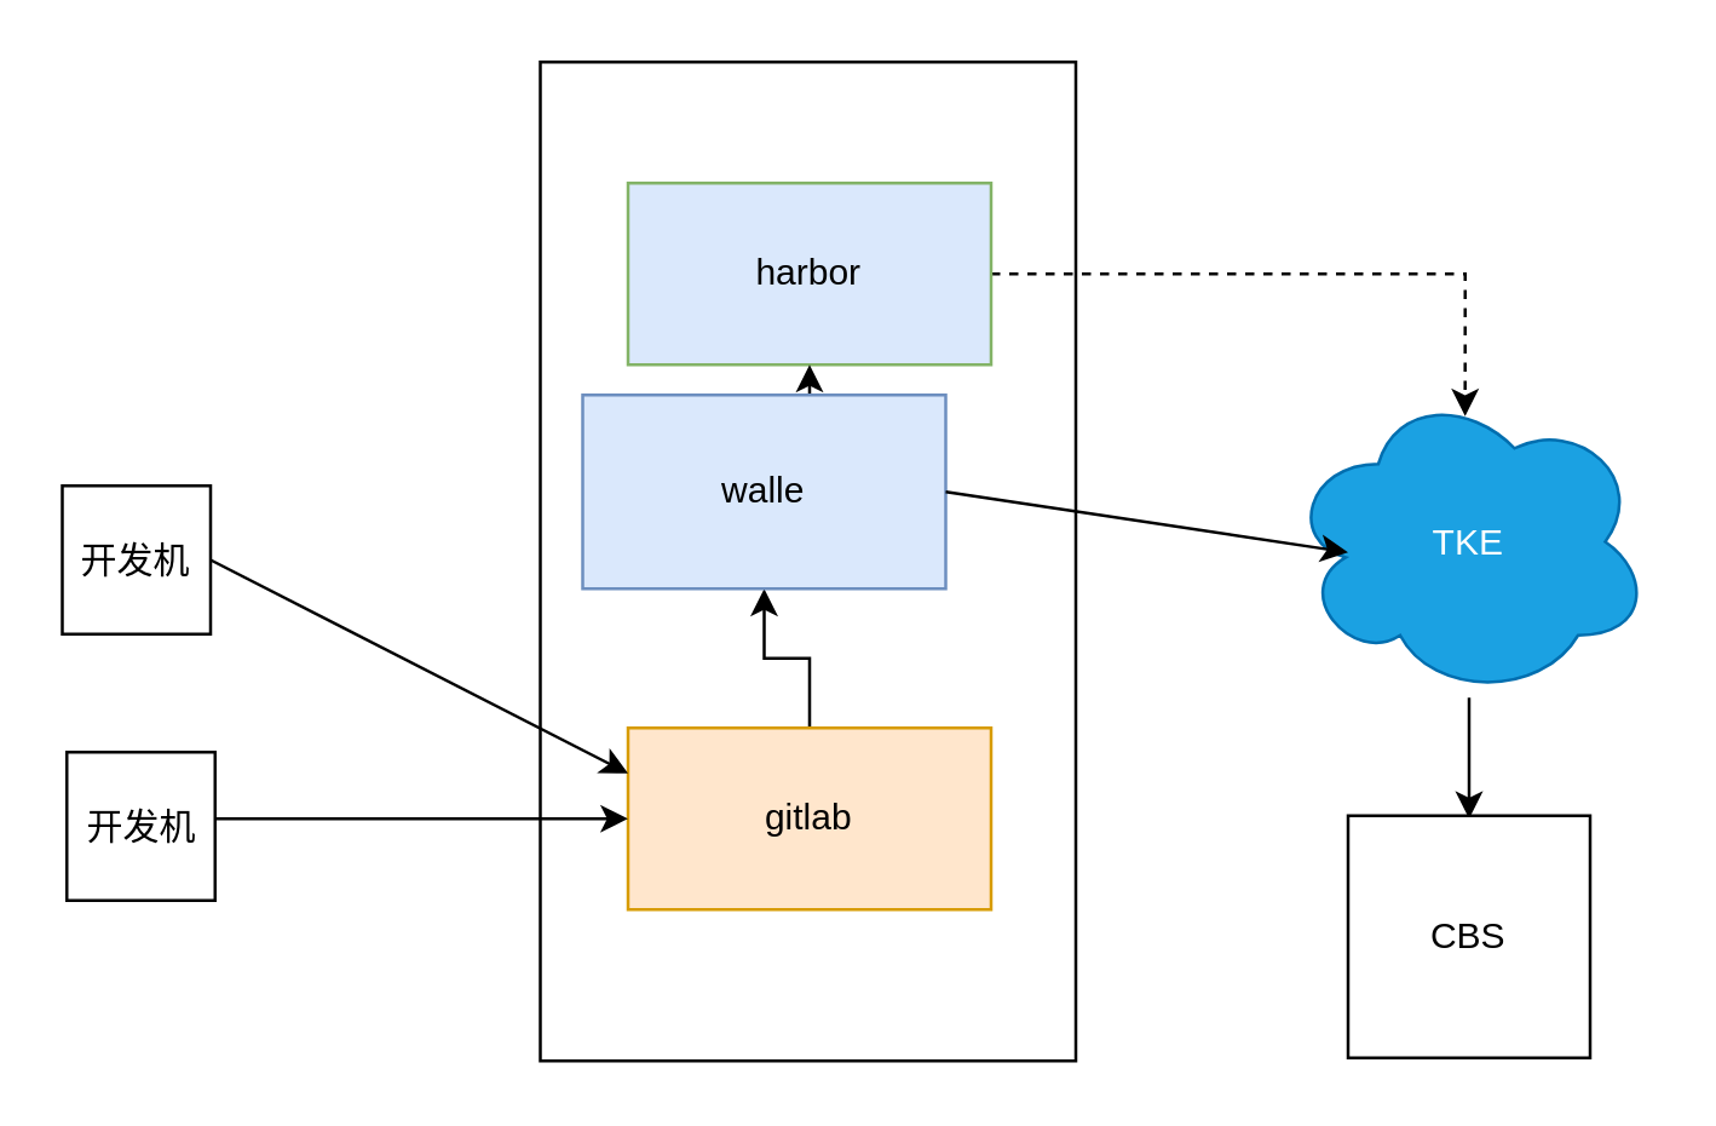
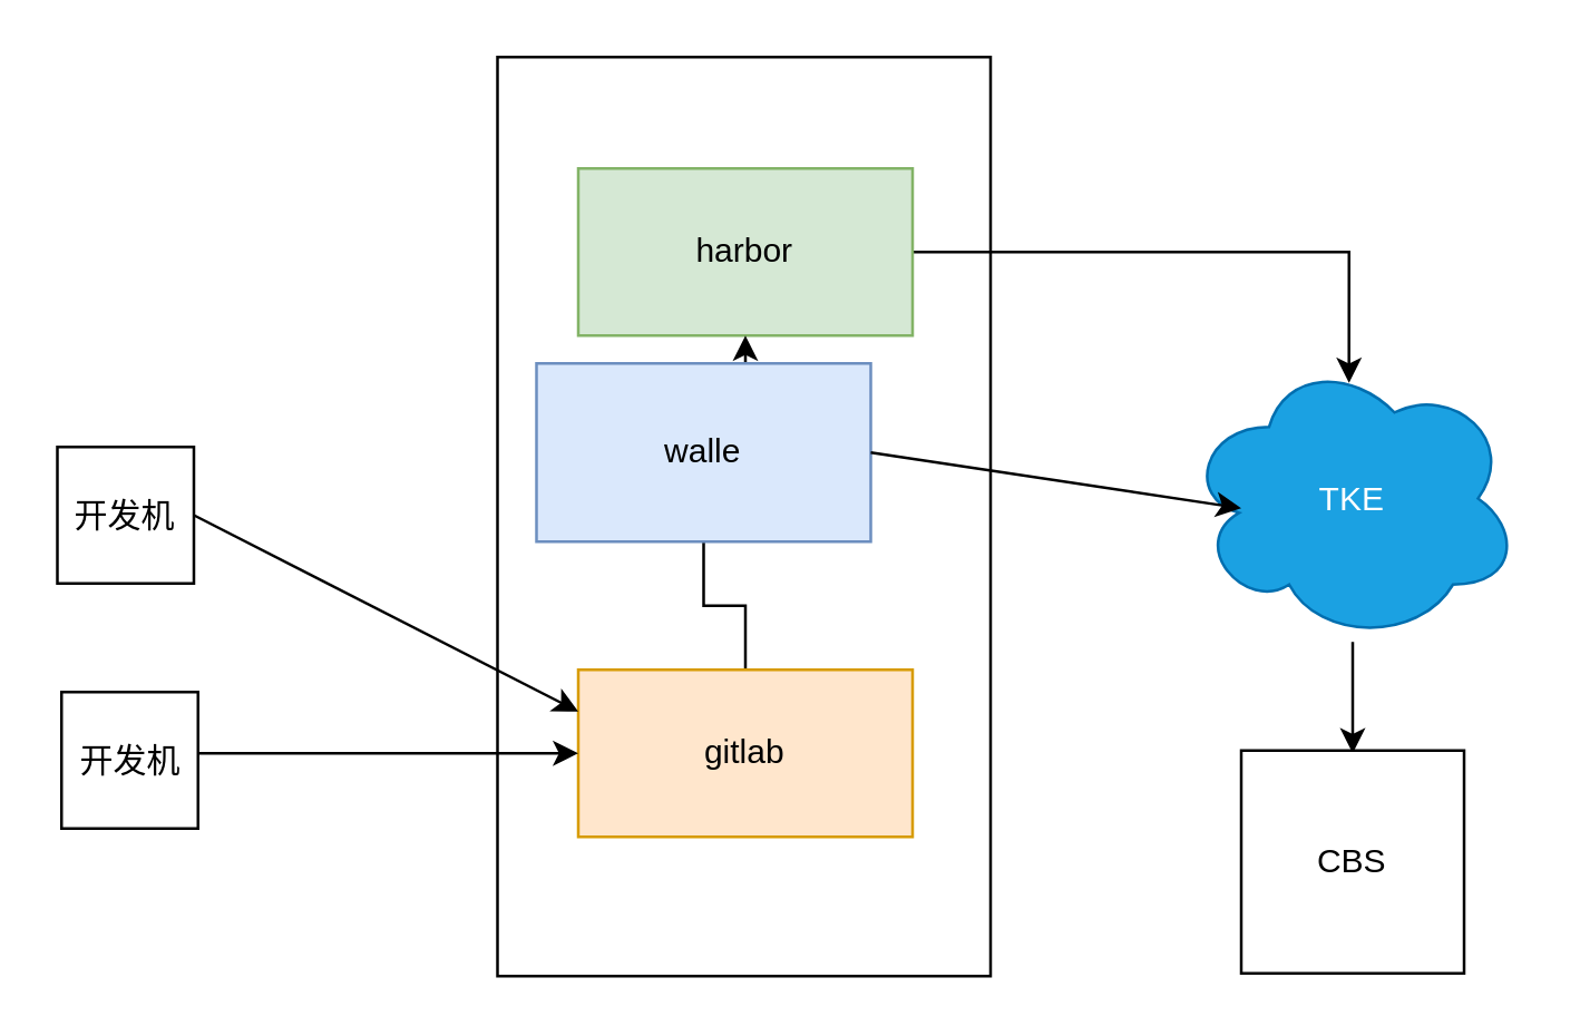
- <mxCell id="7" value="harbor" style="rounded=0;whiteSpace=wrap;html=1;fillColor=#dae8fc;strokeColor=#82b366;" parent="1" vertex="1"><mxGeometry x="207" y="60" width="120" height="60" as="geometry" /></mxCell>
+ <mxCell id="7" value="harbor" style="rounded=0;whiteSpace=wrap;html=1;fillColor=#d5e8d4;strokeColor=#82b366;" parent="1" vertex="1"><mxGeometry x="207" y="60" width="120" height="60" as="geometry" /></mxCell>
- <mxCell id="6" style="edgeStyle=orthogonalEdgeStyle;rounded=0;orthogonalLoop=1;jettySize=auto;html=1;exitX=1;exitY=0.5;exitDx=0;exitDy=0;entryX=0.489;entryY=0.097;entryDx=0;entryDy=0;entryPerimeter=0;dashed=1;" parent="1" source="7" target="11" edge="1"><mxGeometry relative="1" as="geometry" /></mxCell>
+ <mxCell id="6" style="edgeStyle=orthogonalEdgeStyle;rounded=0;orthogonalLoop=1;jettySize=auto;html=1;exitX=1;exitY=0.5;exitDx=0;exitDy=0;entryX=0.489;entryY=0.097;entryDx=0;entryDy=0;entryPerimeter=0;" parent="1" source="7" target="11" edge="1"><mxGeometry relative="1" as="geometry" /></mxCell>
- <mxCell id="4" value="" style="edgeStyle=orthogonalEdgeStyle;rounded=0;orthogonalLoop=1;jettySize=auto;html=1;" parent="1" source="5" target="9" edge="1"><mxGeometry relative="1" as="geometry" /></mxCell>
+ <mxCell id="4" value="" style="edgeStyle=orthogonalEdgeStyle;rounded=0;orthogonalLoop=1;jettySize=auto;html=1;endArrow=none;" parent="1" source="5" target="9" edge="1"><mxGeometry relative="1" as="geometry" /></mxCell>
